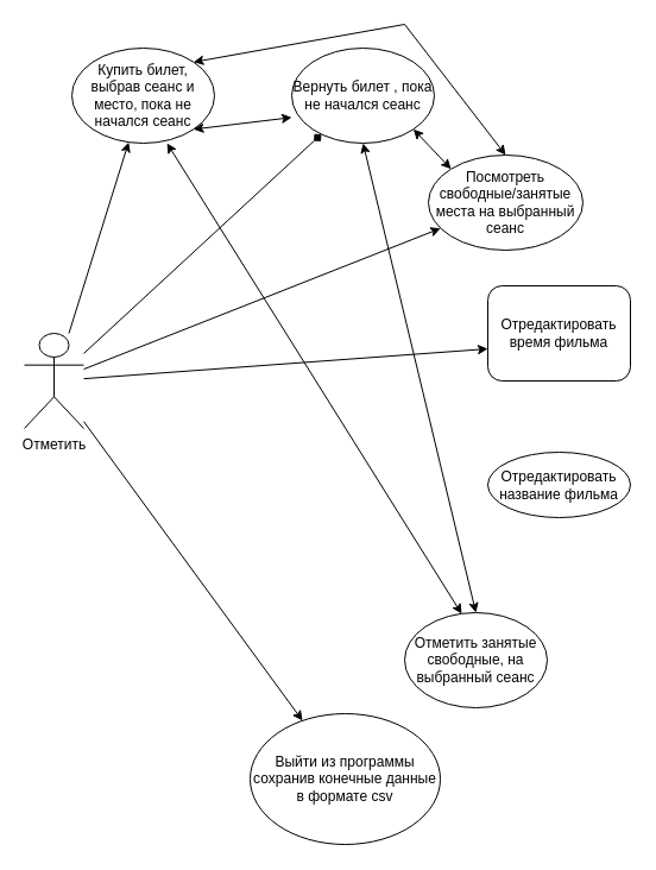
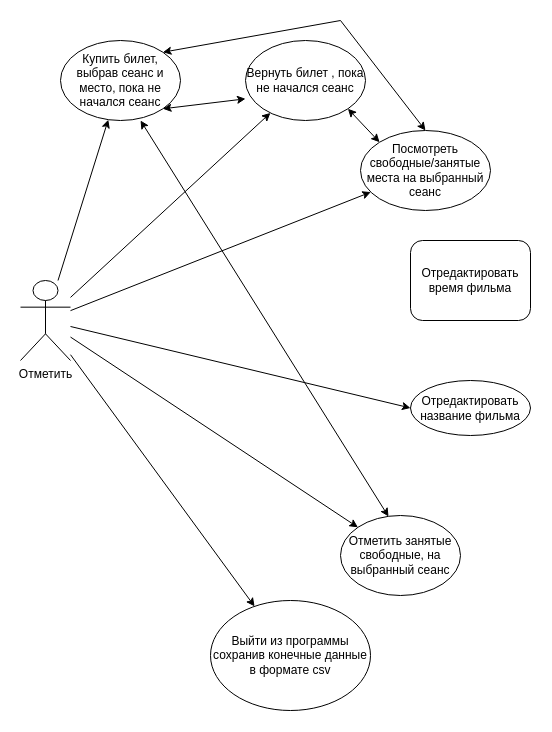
- <mxCell id="15" value="" style="endArrow=diamond;html=1;rounded=0;" edge="1" parent="1" source="2" target="3"><mxGeometry width="50" height="50" relative="1" as="geometry"><mxPoint x="290" y="450" as="sourcePoint" /><mxPoint x="340" y="400" as="targetPoint" /></mxGeometry></mxCell>
+ <mxCell id="15" value="" style="endArrow=classic;html=1;rounded=0;" edge="1" parent="1" source="2" target="3"><mxGeometry width="50" height="50" relative="1" as="geometry"><mxPoint x="290" y="450" as="sourcePoint" /><mxPoint x="340" y="400" as="targetPoint" /></mxGeometry></mxCell>
- <mxCell id="13" value="" style="endArrow=classic;html=1;rounded=0;entryX=0;entryY=0.663;entryDx=0;entryDy=0;entryPerimeter=0;" edge="1" parent="1" source="2" target="9"><mxGeometry width="50" height="50" relative="1" as="geometry"><mxPoint x="290" y="450" as="sourcePoint" /><mxPoint x="340" y="400" as="targetPoint" /></mxGeometry></mxCell>
- <mxCell id="21" value="" style="endArrow=classic;startArrow=classic;html=1;rounded=0;entryX=0.5;entryY=1;entryDx=0;entryDy=0;exitX=0.5;exitY=0;exitDx=0;exitDy=0;" edge="1" parent="1" source="7" target="3"><mxGeometry width="50" height="50" relative="1" as="geometry"><mxPoint x="410" y="510" as="sourcePoint" /><mxPoint x="340" y="400" as="targetPoint" /></mxGeometry></mxCell>
+ <mxCell id="12" value="" style="endArrow=classic;html=1;rounded=0;entryX=0;entryY=0.5;entryDx=0;entryDy=0;" edge="1" parent="1" source="2" target="8"><mxGeometry width="50" height="50" relative="1" as="geometry"><mxPoint x="290" y="450" as="sourcePoint" /><mxPoint x="340" y="400" as="targetPoint" /></mxGeometry></mxCell>
+ <mxCell id="11" value="" style="endArrow=classic;html=1;rounded=0;" edge="1" parent="1" source="2" target="7"><mxGeometry width="50" height="50" relative="1" as="geometry"><mxPoint x="290" y="450" as="sourcePoint" /><mxPoint x="340" y="400" as="targetPoint" /></mxGeometry></mxCell>
